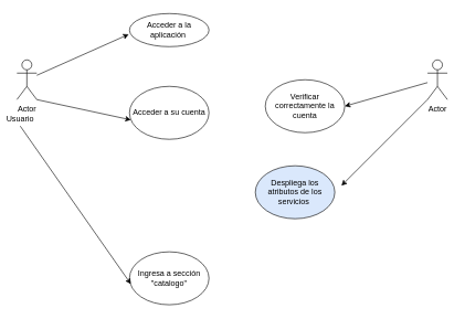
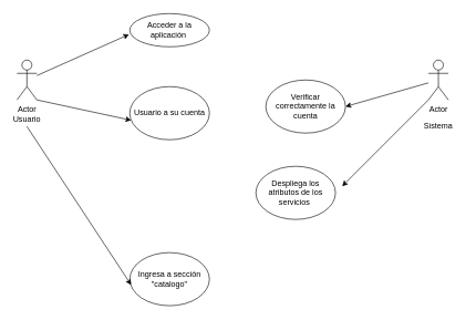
- <mxCell id="7" value="Acceder a su cuenta" style="ellipse;whiteSpace=wrap;html=1;" vertex="1" parent="1"><mxGeometry x="195" y="130" width="120" height="80" as="geometry" /></mxCell>
+ <mxCell id="7" value="Usuario a su cuenta" style="ellipse;whiteSpace=wrap;html=1;" vertex="1" parent="1"><mxGeometry x="195" y="130" width="120" height="80" as="geometry" /></mxCell>
- <mxCell id="4" value="Usuario" style="text;html=1;strokeColor=none;fillColor=none;align=center;verticalAlign=middle;whiteSpace=wrap;rounded=0;" vertex="1" parent="1"><mxGeometry x="10" y="170" width="40" height="20" as="geometry" /></mxCell>
+ <mxCell id="4" value="Usuario" style="text;html=1;strokeColor=none;fillColor=none;align=center;verticalAlign=middle;whiteSpace=wrap;rounded=0;" vertex="1" parent="1"><mxGeometry x="20" y="170" width="40" height="20" as="geometry" /></mxCell>
+ <mxCell id="5" value="Sistema" style="text;html=1;strokeColor=none;fillColor=none;align=center;verticalAlign=middle;whiteSpace=wrap;rounded=0;" vertex="1" parent="1"><mxGeometry x="640" y="180" width="40" height="20" as="geometry" /></mxCell>
- <mxCell id="10" value="Despliega los atributos de los servicios&amp;nbsp;" style="ellipse;whiteSpace=wrap;html=1;fillColor=#dae8fc;" vertex="1" parent="1"><mxGeometry x="385" y="250" width="120" height="80" as="geometry" /></mxCell>
+ <mxCell id="10" value="Despliega los atributos de los servicios&amp;nbsp;" style="ellipse;whiteSpace=wrap;html=1;" vertex="1" parent="1"><mxGeometry x="385" y="250" width="120" height="80" as="geometry" /></mxCell>
